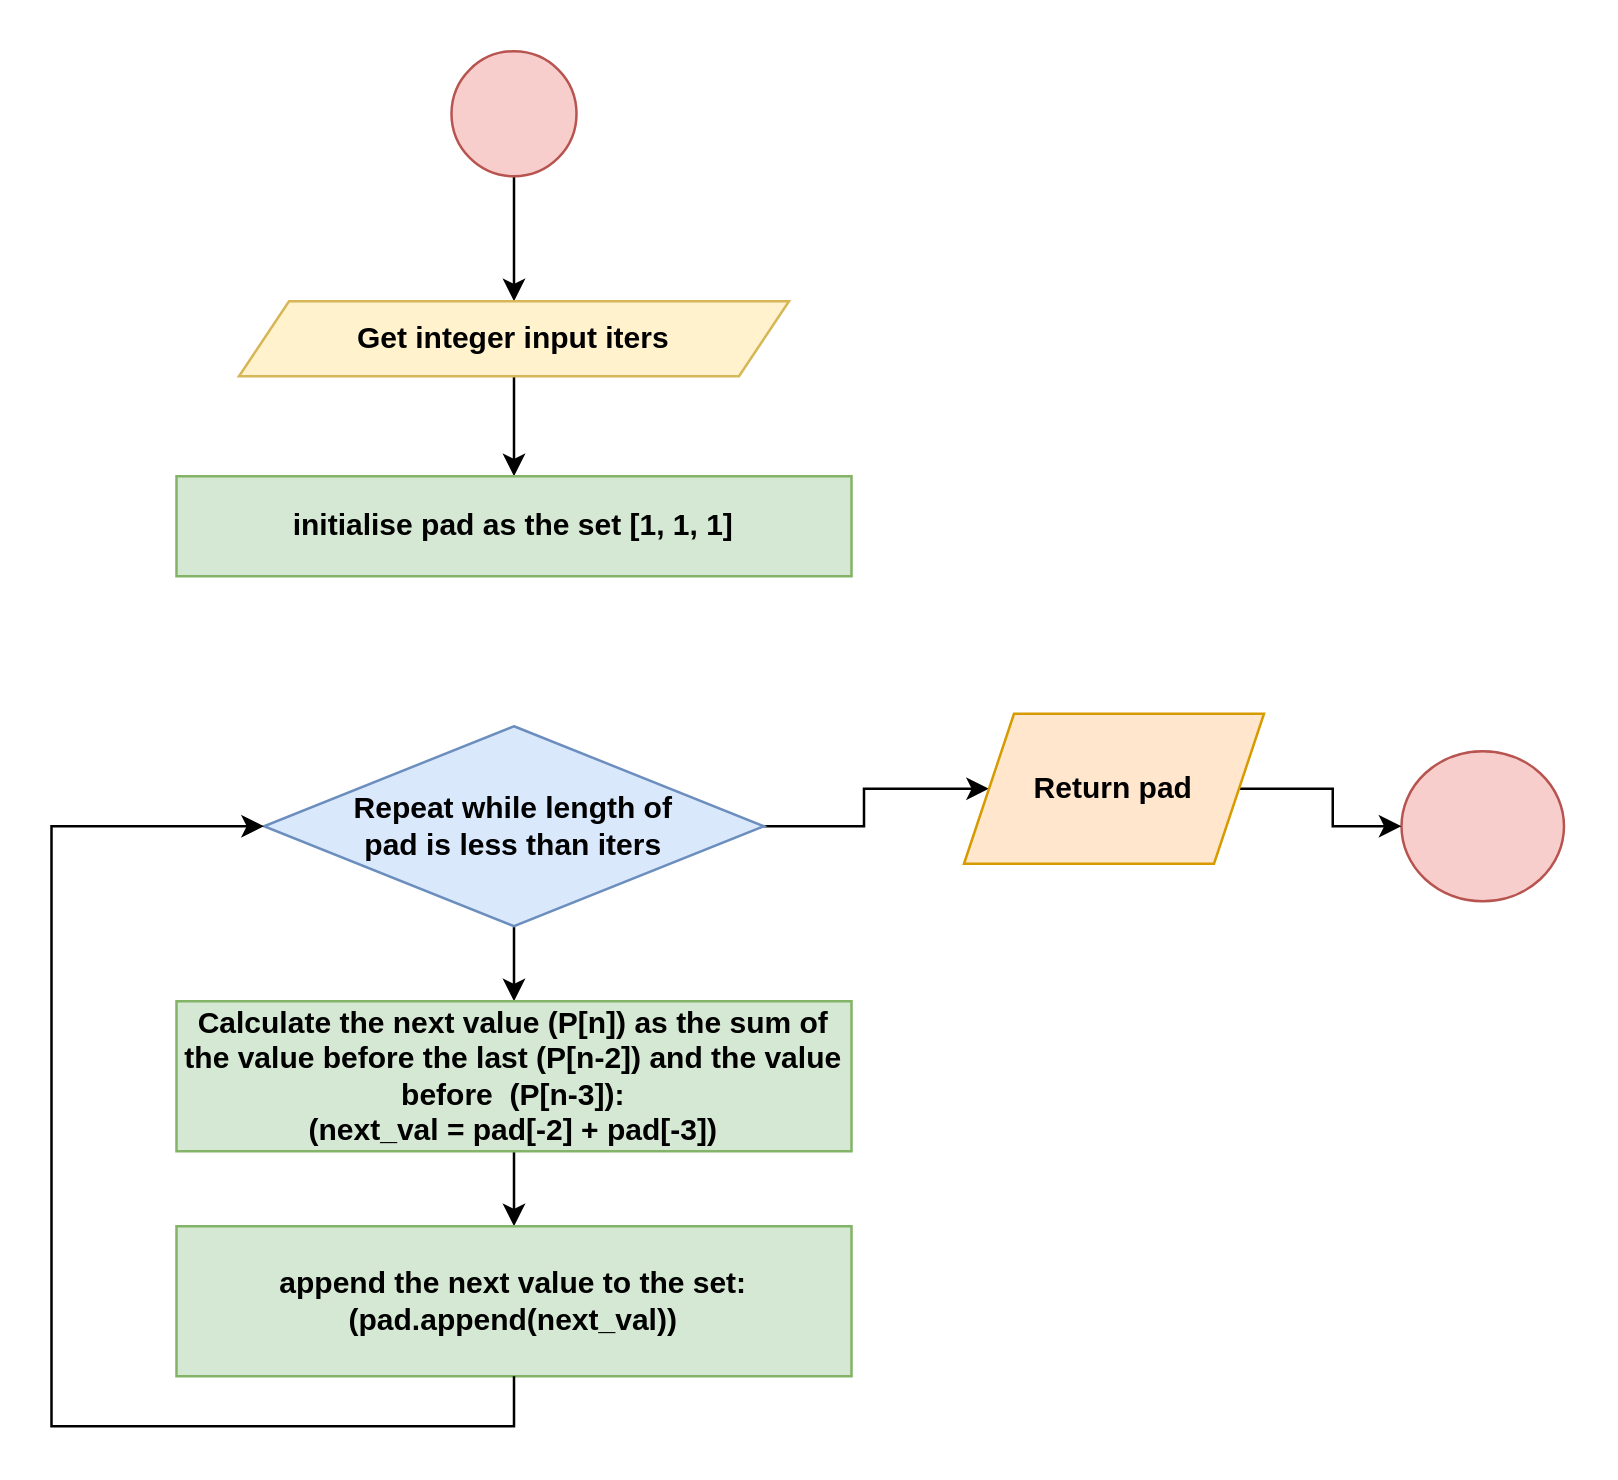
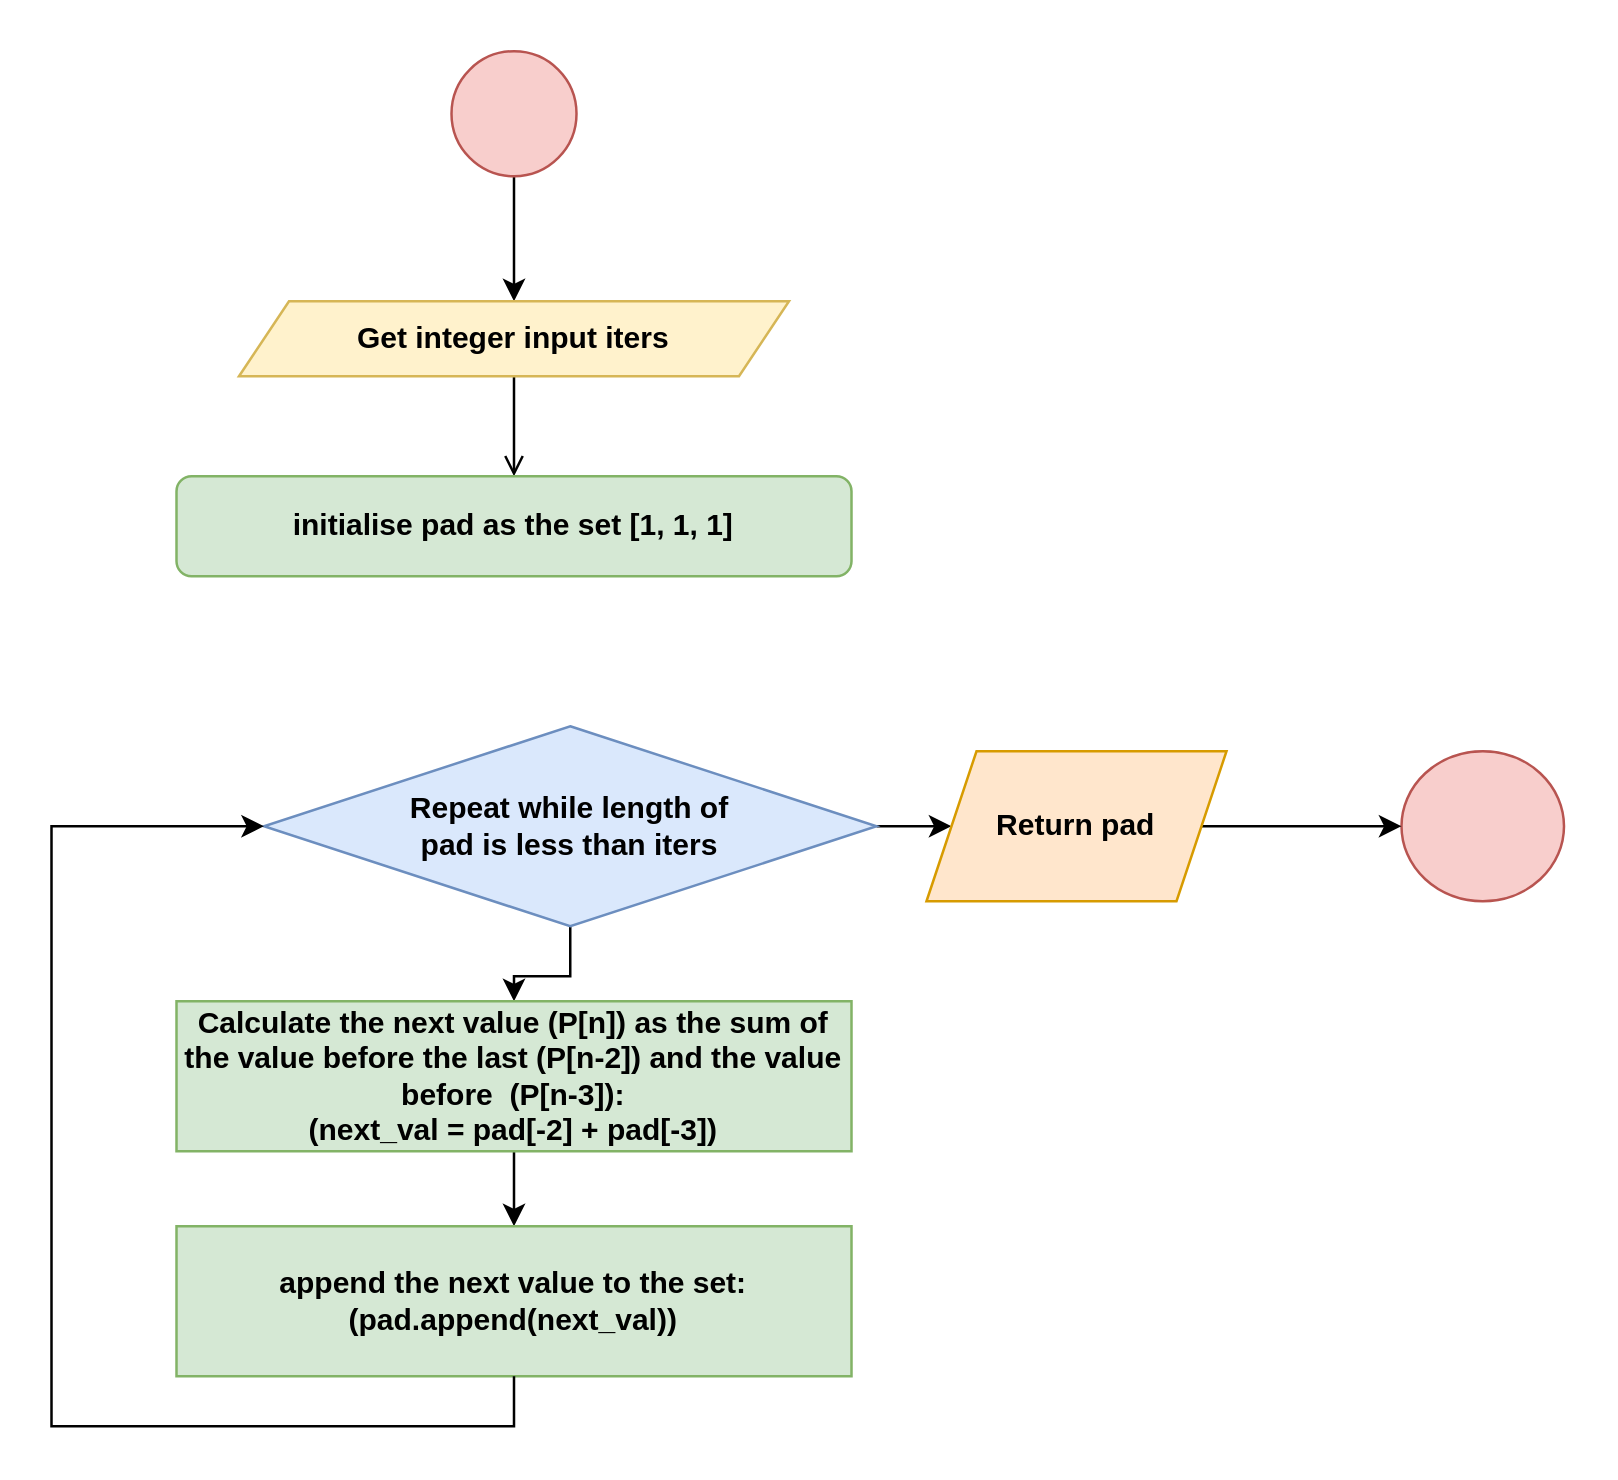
- <mxCell id="4" value="" style="edgeStyle=orthogonalEdgeStyle;rounded=0;orthogonalLoop=1;jettySize=auto;html=1;entryX=0.5;entryY=0;entryDx=0;entryDy=0;" edge="1" parent="1" source="5" target="13"><mxGeometry relative="1" as="geometry"><mxPoint x="195" y="190" as="targetPoint" /></mxGeometry></mxCell>
+ <mxCell id="4" value="" style="edgeStyle=orthogonalEdgeStyle;rounded=0;orthogonalLoop=1;jettySize=auto;html=1;entryX=0.5;entryY=0;entryDx=0;entryDy=0;endArrow=open;" edge="1" parent="1" source="5" target="13"><mxGeometry relative="1" as="geometry"><mxPoint x="195" y="190" as="targetPoint" /></mxGeometry></mxCell>
- <mxCell id="13" value="initialise pad as the set [1, 1, 1]" style="rounded=0;whiteSpace=wrap;html=1;fillColor=#d5e8d4;strokeColor=#82b366;fontStyle=1" vertex="1" parent="1"><mxGeometry x="70" y="190" width="270" height="40" as="geometry" /></mxCell>
+ <mxCell id="13" value="initialise pad as the set [1, 1, 1]" style="whiteSpace=wrap;html=1;fillColor=#d5e8d4;strokeColor=#82b366;fontStyle=1;rounded=1;" vertex="1" parent="1"><mxGeometry x="70" y="190" width="270" height="40" as="geometry" /></mxCell>
- <mxCell id="16" value="Return pad" style="shape=parallelogram;perimeter=parallelogramPerimeter;whiteSpace=wrap;html=1;fixedSize=1;fontStyle=1;strokeColor=#d79b00;fillColor=#ffe6cc;" vertex="1" parent="1"><mxGeometry x="385" y="285" width="120" height="60" as="geometry" /></mxCell>
+ <mxCell id="16" value="Return pad" style="shape=parallelogram;perimeter=parallelogramPerimeter;whiteSpace=wrap;html=1;fixedSize=1;fontStyle=1;strokeColor=#d79b00;fillColor=#ffe6cc;" vertex="1" parent="1"><mxGeometry x="370" y="300" width="120" height="60" as="geometry" /></mxCell>
- <mxCell id="8" value="Repeat while length of &lt;br&gt;pad&amp;nbsp;is less than iters" style="rhombus;whiteSpace=wrap;html=1;fillColor=#dae8fc;strokeColor=#6c8ebf;fontStyle=1" vertex="1" parent="1"><mxGeometry x="105" y="290" width="200" height="80" as="geometry" /></mxCell>
+ <mxCell id="8" value="Repeat while length of &lt;br&gt;pad&amp;nbsp;is less than iters" style="rhombus;whiteSpace=wrap;html=1;fillColor=#dae8fc;strokeColor=#6c8ebf;fontStyle=1" vertex="1" parent="1"><mxGeometry x="105" y="290" width="245" height="80" as="geometry" /></mxCell>
